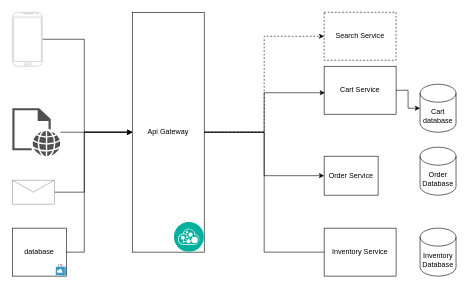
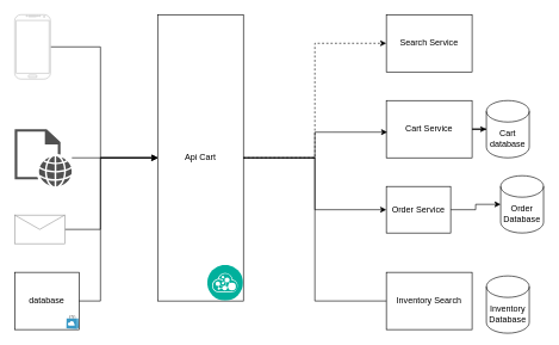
- <mxCell id="15" value="Search Service" style="rounded=0;whiteSpace=wrap;html=1;dashed=1;" vertex="1" parent="1"><mxGeometry x="540" y="20" width="120" height="80" as="geometry" /></mxCell>
+ <mxCell id="15" value="Search Service" style="rounded=0;whiteSpace=wrap;html=1;" vertex="1" parent="1"><mxGeometry x="540" y="20" width="120" height="80" as="geometry" /></mxCell>
- <mxCell id="17" value="Cart Service" style="rounded=0;whiteSpace=wrap;html=1;" vertex="1" parent="1"><mxGeometry x="540" y="110" width="120" height="80" as="geometry" /></mxCell>
+ <mxCell id="17" value="Cart Service" style="rounded=0;whiteSpace=wrap;html=1;" vertex="1" parent="1"><mxGeometry x="540" y="140" width="120" height="80" as="geometry" /></mxCell>
- <mxCell id="25" value="Cart database" style="shape=cylinder3;whiteSpace=wrap;html=1;boundedLbl=1;backgroundOutline=1;size=15;" vertex="1" parent="1"><mxGeometry x="700" y="140" width="60" height="80" as="geometry" /></mxCell>
+ <mxCell id="25" value="Cart database" style="shape=cylinder3;whiteSpace=wrap;html=1;boundedLbl=1;backgroundOutline=1;size=15;" vertex="1" parent="1"><mxGeometry x="680" y="140" width="60" height="80" as="geometry" /></mxCell>
- <mxCell id="12" value="Api Gateway" style="rounded=0;whiteSpace=wrap;html=1;" vertex="1" parent="11"><mxGeometry width="120" height="400" as="geometry" /></mxCell>
+ <mxCell id="12" value="Api Cart" style="rounded=0;whiteSpace=wrap;html=1;" vertex="1" parent="11"><mxGeometry width="120" height="400" as="geometry" /></mxCell>
+ <mxCell id="18" value="" style="edgeStyle=orthogonalEdgeStyle;rounded=0;orthogonalLoop=1;jettySize=auto;html=1;" edge="1" parent="1" source="19" target="26"><mxGeometry relative="1" as="geometry" /></mxCell>
- <mxCell id="20" value="Inventory Service" style="rounded=0;whiteSpace=wrap;html=1;" vertex="1" parent="1"><mxGeometry x="540" y="380" width="120" height="80" as="geometry" /></mxCell>
+ <mxCell id="20" value="Inventory Search" style="rounded=0;whiteSpace=wrap;html=1;" vertex="1" parent="1"><mxGeometry x="540" y="380" width="120" height="80" as="geometry" /></mxCell>
- <mxCell id="27" value="Inventory Database" style="shape=cylinder3;whiteSpace=wrap;html=1;boundedLbl=1;backgroundOutline=1;size=15;" vertex="1" parent="1"><mxGeometry x="700" y="380" width="60" height="80" as="geometry" /></mxCell>
+ <mxCell id="27" value="Inventory Database" style="shape=cylinder3;whiteSpace=wrap;html=1;boundedLbl=1;backgroundOutline=1;size=15;" vertex="1" parent="1"><mxGeometry x="680" y="385" width="60" height="80" as="geometry" /></mxCell>
